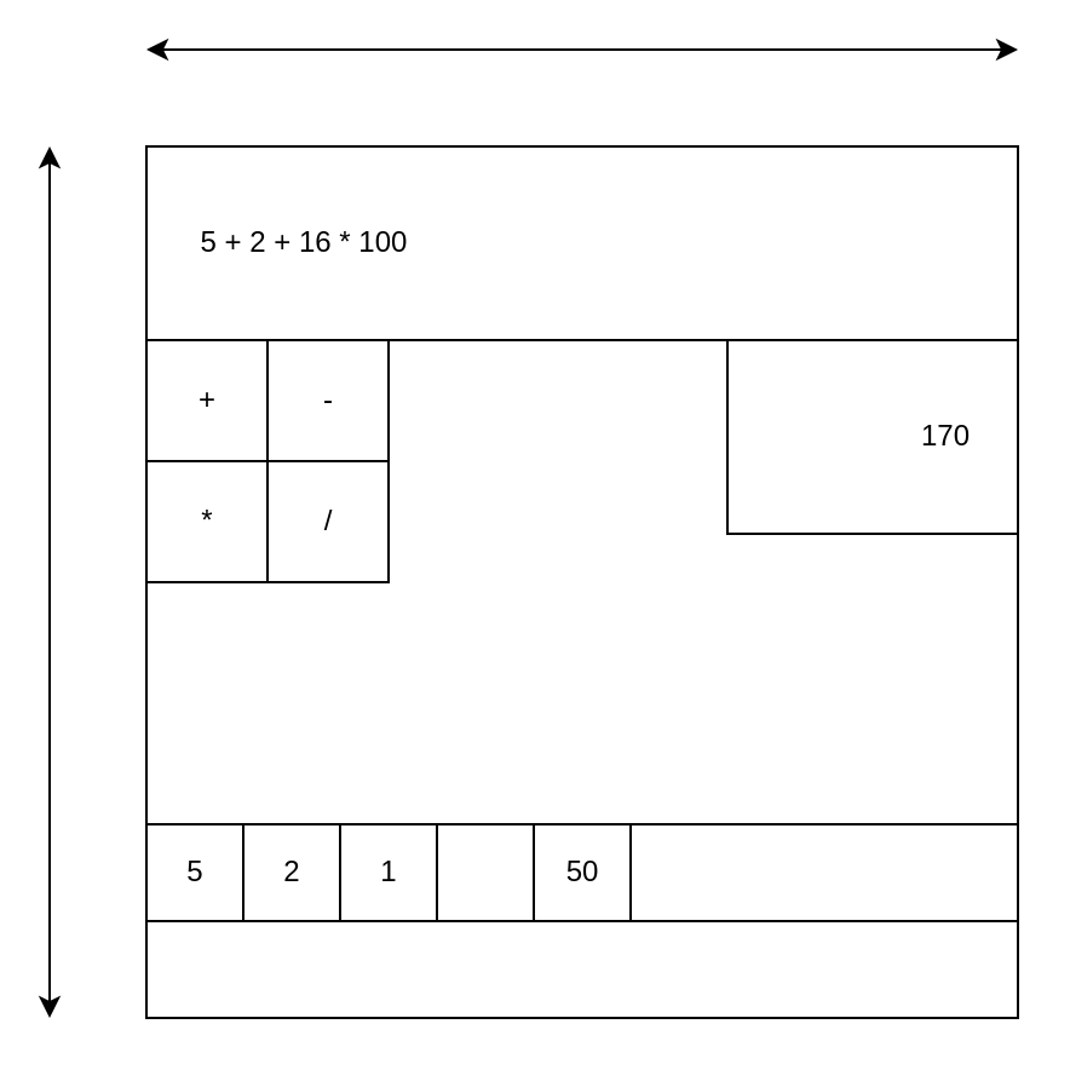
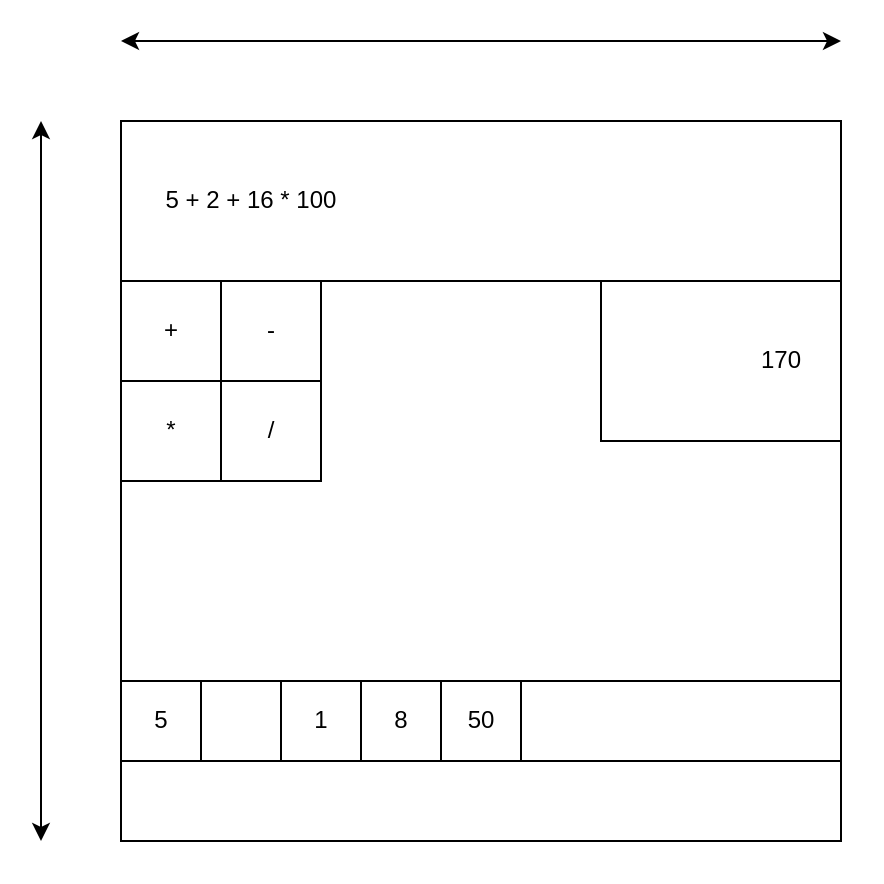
- <mxCell id="19" value="2" style="text;html=1;resizable=0;autosize=1;align=center;verticalAlign=middle;points=[];fillColor=none;strokeColor=none;rounded=0;" parent="1" vertex="1"><mxGeometry x="105" y="345" width="30" height="30" as="geometry" /></mxCell>
+ <mxCell id="17" value="8" style="text;html=1;resizable=0;autosize=1;align=center;verticalAlign=middle;points=[];fillColor=none;strokeColor=none;rounded=0;" parent="1" vertex="1"><mxGeometry x="185" y="345" width="30" height="30" as="geometry" /></mxCell>
